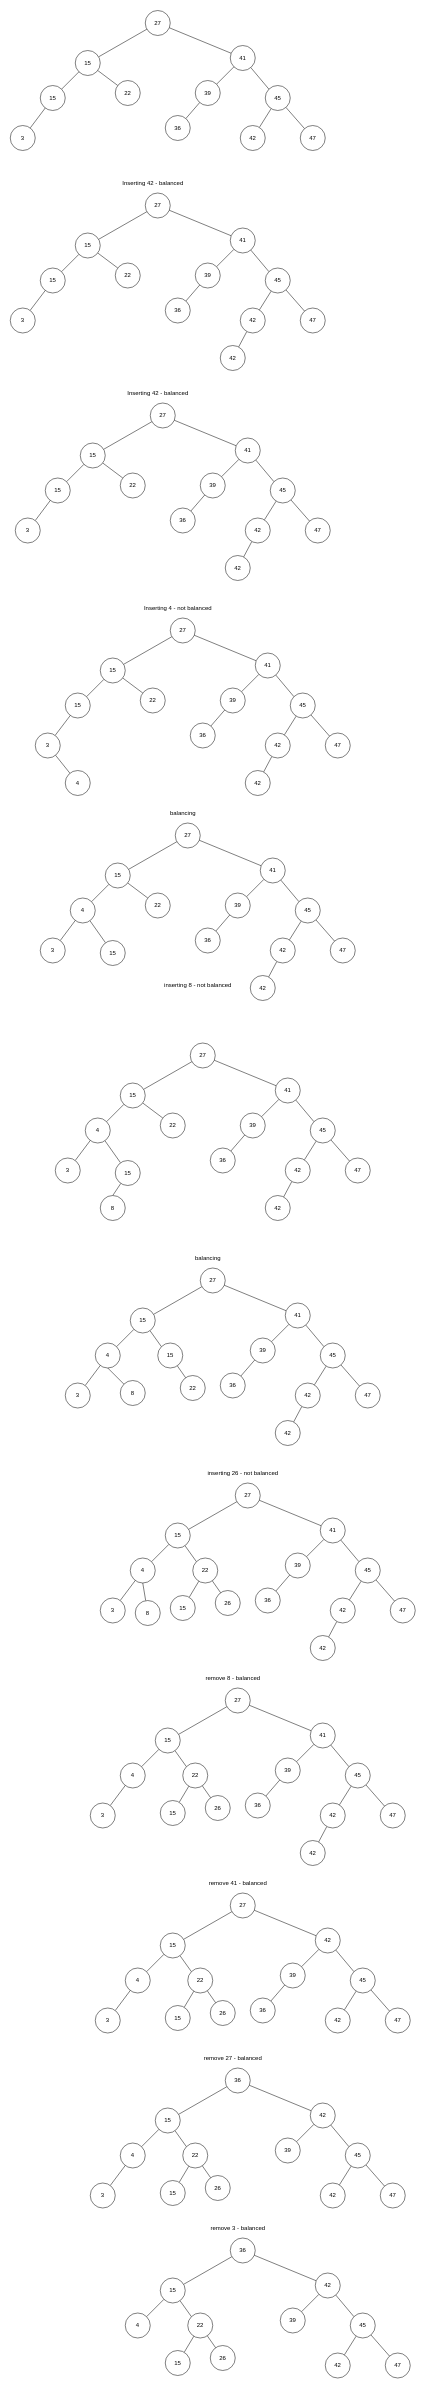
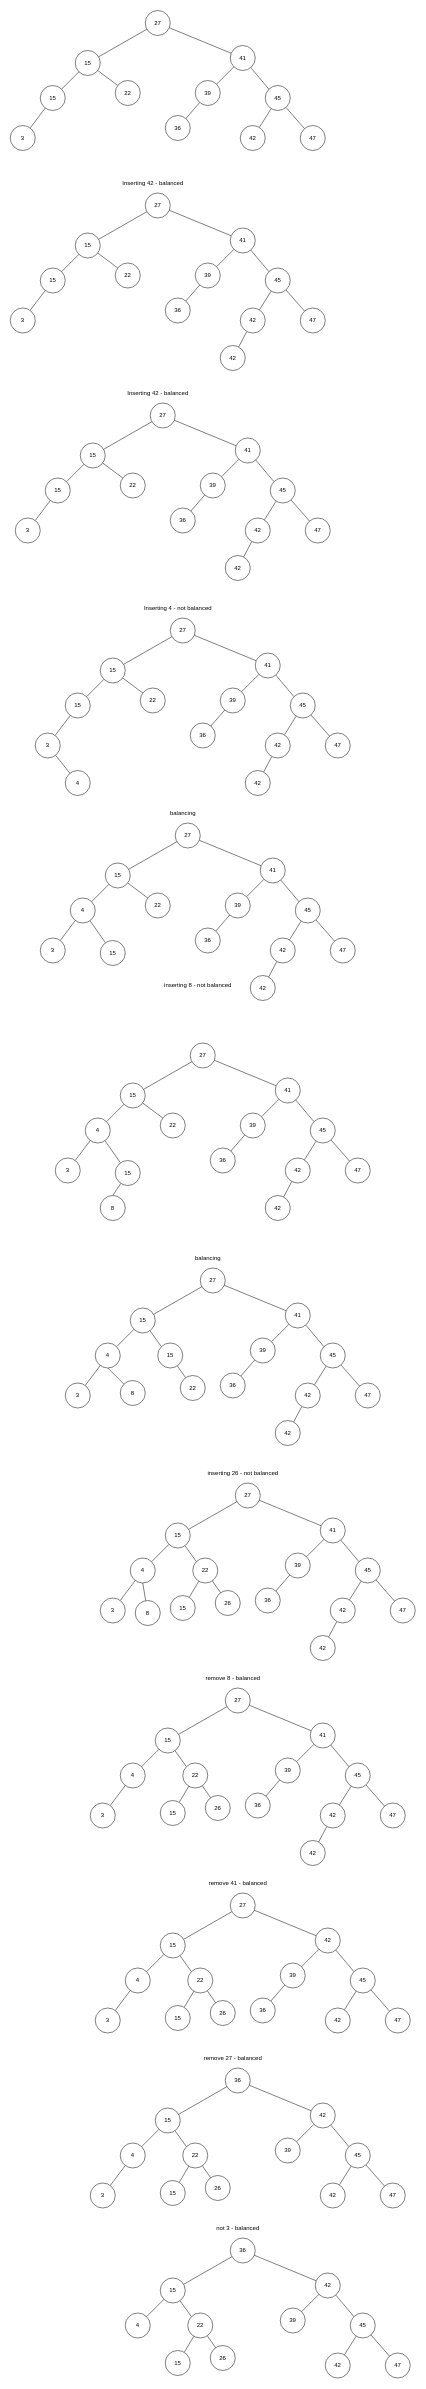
- <mxCell id="304" value="remove 3 - balanced" style="text;html=1;align=center;verticalAlign=middle;resizable=0;points=[];autosize=1;strokeColor=none;fillColor=none;" vertex="1" parent="1"><mxGeometry x="410" y="4440" width="130" height="30" as="geometry" /></mxCell>
+ <mxCell id="304" value="not 3 - balanced" style="text;html=1;align=center;verticalAlign=middle;resizable=0;points=[];autosize=1;strokeColor=none;fillColor=none;" vertex="1" parent="1"><mxGeometry x="410" y="4440" width="130" height="30" as="geometry" /></mxCell>
